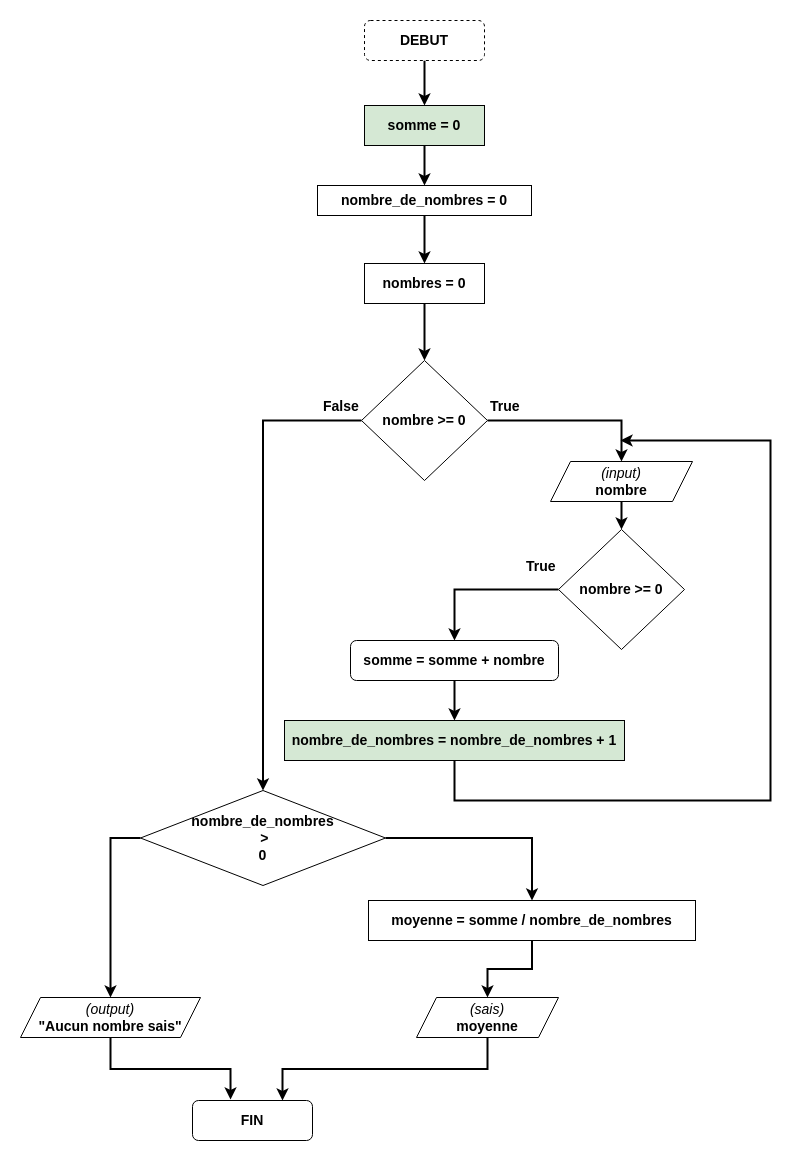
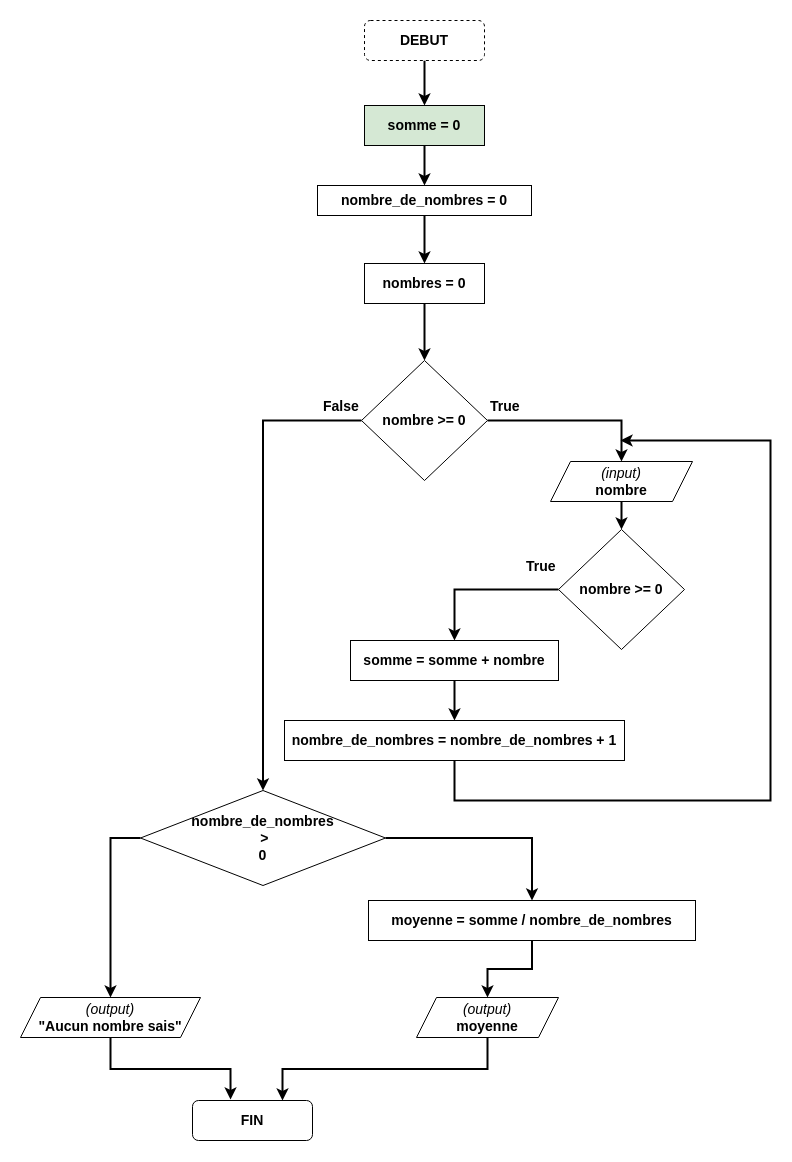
- <mxCell id="23" value="&lt;b&gt;somme = somme + nombre&lt;/b&gt;" style="whiteSpace=wrap;html=1;fontSize=14;rounded=1;" vertex="1" parent="1"><mxGeometry x="350" y="640" width="208" height="40" as="geometry" /></mxCell>
+ <mxCell id="23" value="&lt;b&gt;somme = somme + nombre&lt;/b&gt;" style="rounded=0;whiteSpace=wrap;html=1;fontSize=14;" vertex="1" parent="1"><mxGeometry x="350" y="640" width="208" height="40" as="geometry" /></mxCell>
- <mxCell id="24" value="&lt;b&gt;nombre_de_nombres = nombre_de_nombres + 1&lt;/b&gt;" style="rounded=0;whiteSpace=wrap;html=1;fontSize=14;fillColor=#d5e8d4;" vertex="1" parent="1"><mxGeometry x="284" y="720" width="340" height="40" as="geometry" /></mxCell>
+ <mxCell id="24" value="&lt;b&gt;nombre_de_nombres = nombre_de_nombres + 1&lt;/b&gt;" style="rounded=0;whiteSpace=wrap;html=1;fontSize=14;" vertex="1" parent="1"><mxGeometry x="284" y="720" width="340" height="40" as="geometry" /></mxCell>
- <mxCell id="13" value="&lt;i&gt;(sais)&lt;/i&gt;&lt;br&gt;&lt;b&gt;moyenne&lt;/b&gt;" style="shape=parallelogram;perimeter=parallelogramPerimeter;whiteSpace=wrap;html=1;fixedSize=1;fontSize=14;" vertex="1" parent="1"><mxGeometry x="416" y="997" width="142" height="40" as="geometry" /></mxCell>
+ <mxCell id="13" value="&lt;i&gt;(output)&lt;/i&gt;&lt;br&gt;&lt;b&gt;moyenne&lt;/b&gt;" style="shape=parallelogram;perimeter=parallelogramPerimeter;whiteSpace=wrap;html=1;fixedSize=1;fontSize=14;" vertex="1" parent="1"><mxGeometry x="416" y="997" width="142" height="40" as="geometry" /></mxCell>
